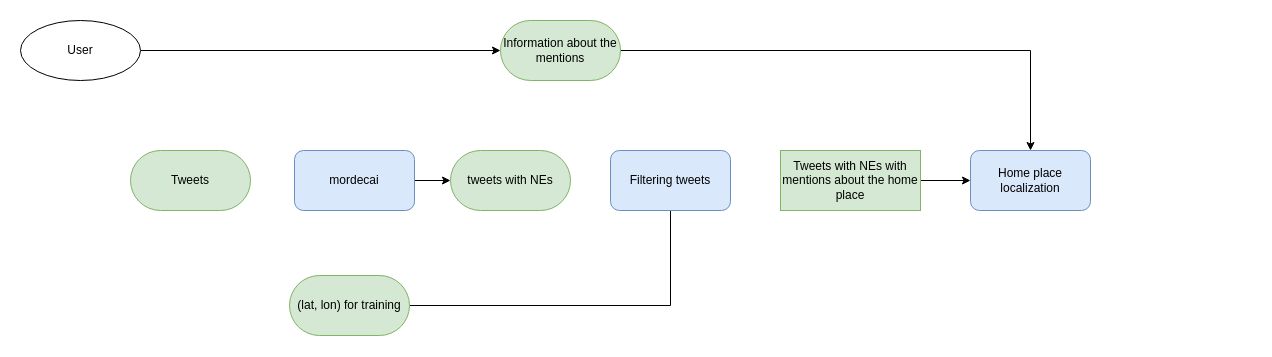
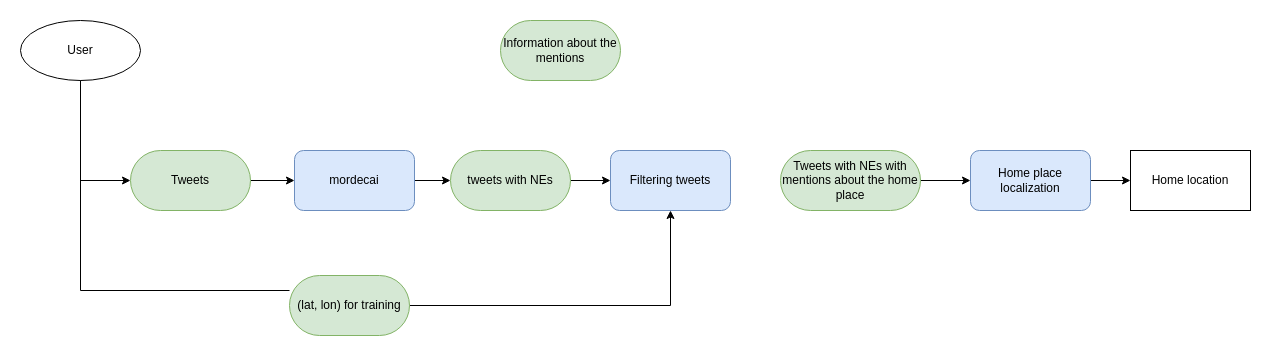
- <mxCell id="7" style="edgeStyle=orthogonalEdgeStyle;rounded=0;orthogonalLoop=1;jettySize=auto;html=1;entryX=0;entryY=0.5;entryDx=0;entryDy=0;" edge="1" parent="1" source="9" target="11"><mxGeometry relative="1" as="geometry" /></mxCell>
- <mxCell id="10" style="edgeStyle=orthogonalEdgeStyle;rounded=0;orthogonalLoop=1;jettySize=auto;html=1;entryX=0.5;entryY=0;entryDx=0;entryDy=0;" edge="1" parent="1" source="11" target="20"><mxGeometry relative="1" as="geometry" /></mxCell>
+ <mxCell id="6" style="edgeStyle=orthogonalEdgeStyle;rounded=0;orthogonalLoop=1;jettySize=auto;html=1;entryX=0;entryY=0.5;entryDx=0;entryDy=0;exitX=0.5;exitY=1;exitDx=0;exitDy=0;" edge="1" parent="1" source="9" target="3"><mxGeometry relative="1" as="geometry" /></mxCell>
+ <mxCell id="2" value="" style="edgeStyle=orthogonalEdgeStyle;rounded=0;orthogonalLoop=1;jettySize=auto;html=1;" edge="1" parent="1" source="3" target="5"><mxGeometry relative="1" as="geometry" /></mxCell>
+ <mxCell id="12" value="" style="edgeStyle=orthogonalEdgeStyle;rounded=0;orthogonalLoop=1;jettySize=auto;html=1;" edge="1" parent="1" source="13" target="14"><mxGeometry relative="1" as="geometry" /></mxCell>
- <mxCell id="18" value="Tweets with NEs with mentions about the home place" style="whiteSpace=wrap;html=1;arcSize=50;fillColor=#d5e8d4;strokeColor=#82b366;rounded=0;" vertex="1" parent="1"><mxGeometry x="780" y="150" width="140" height="60" as="geometry" /></mxCell>
+ <mxCell id="18" value="Tweets with NEs with mentions about the home place" style="whiteSpace=wrap;html=1;rounded=1;arcSize=50;fillColor=#d5e8d4;strokeColor=#82b366;" vertex="1" parent="1"><mxGeometry x="780" y="150" width="140" height="60" as="geometry" /></mxCell>
+ <mxCell id="19" style="edgeStyle=orthogonalEdgeStyle;rounded=0;orthogonalLoop=1;jettySize=auto;html=1;" edge="1" parent="1" source="20" target="21"><mxGeometry relative="1" as="geometry" /></mxCell>
+ <mxCell id="21" value="Home location" style="rounded=0;whiteSpace=wrap;html=1;" vertex="1" parent="1"><mxGeometry x="1130" y="150" width="120" height="60" as="geometry" /></mxCell>
- <mxCell id="8" style="edgeStyle=orthogonalEdgeStyle;rounded=0;orthogonalLoop=1;jettySize=auto;html=1;startArrow=none;entryX=0.5;entryY=1;entryDx=0;entryDy=0;endArrow=none;" edge="1" parent="1" source="15" target="14"><mxGeometry relative="1" as="geometry"><Array as="points" /></mxGeometry></mxCell>
+ <mxCell id="8" style="edgeStyle=orthogonalEdgeStyle;rounded=0;orthogonalLoop=1;jettySize=auto;html=1;startArrow=none;entryX=0.5;entryY=1;entryDx=0;entryDy=0;" edge="1" parent="1" source="15" target="14"><mxGeometry relative="1" as="geometry"><Array as="points" /></mxGeometry></mxCell>
+ <mxCell id="16" value="" style="edgeStyle=orthogonalEdgeStyle;rounded=0;orthogonalLoop=1;jettySize=auto;html=1;endArrow=none;exitX=0.5;exitY=1;exitDx=0;exitDy=0;" edge="1" parent="1" source="9" target="15"><mxGeometry relative="1" as="geometry"><mxPoint x="80" y="80" as="sourcePoint" /><mxPoint x="890" y="210" as="targetPoint" /><Array as="points"><mxPoint x="80" y="290" /></Array></mxGeometry></mxCell>
